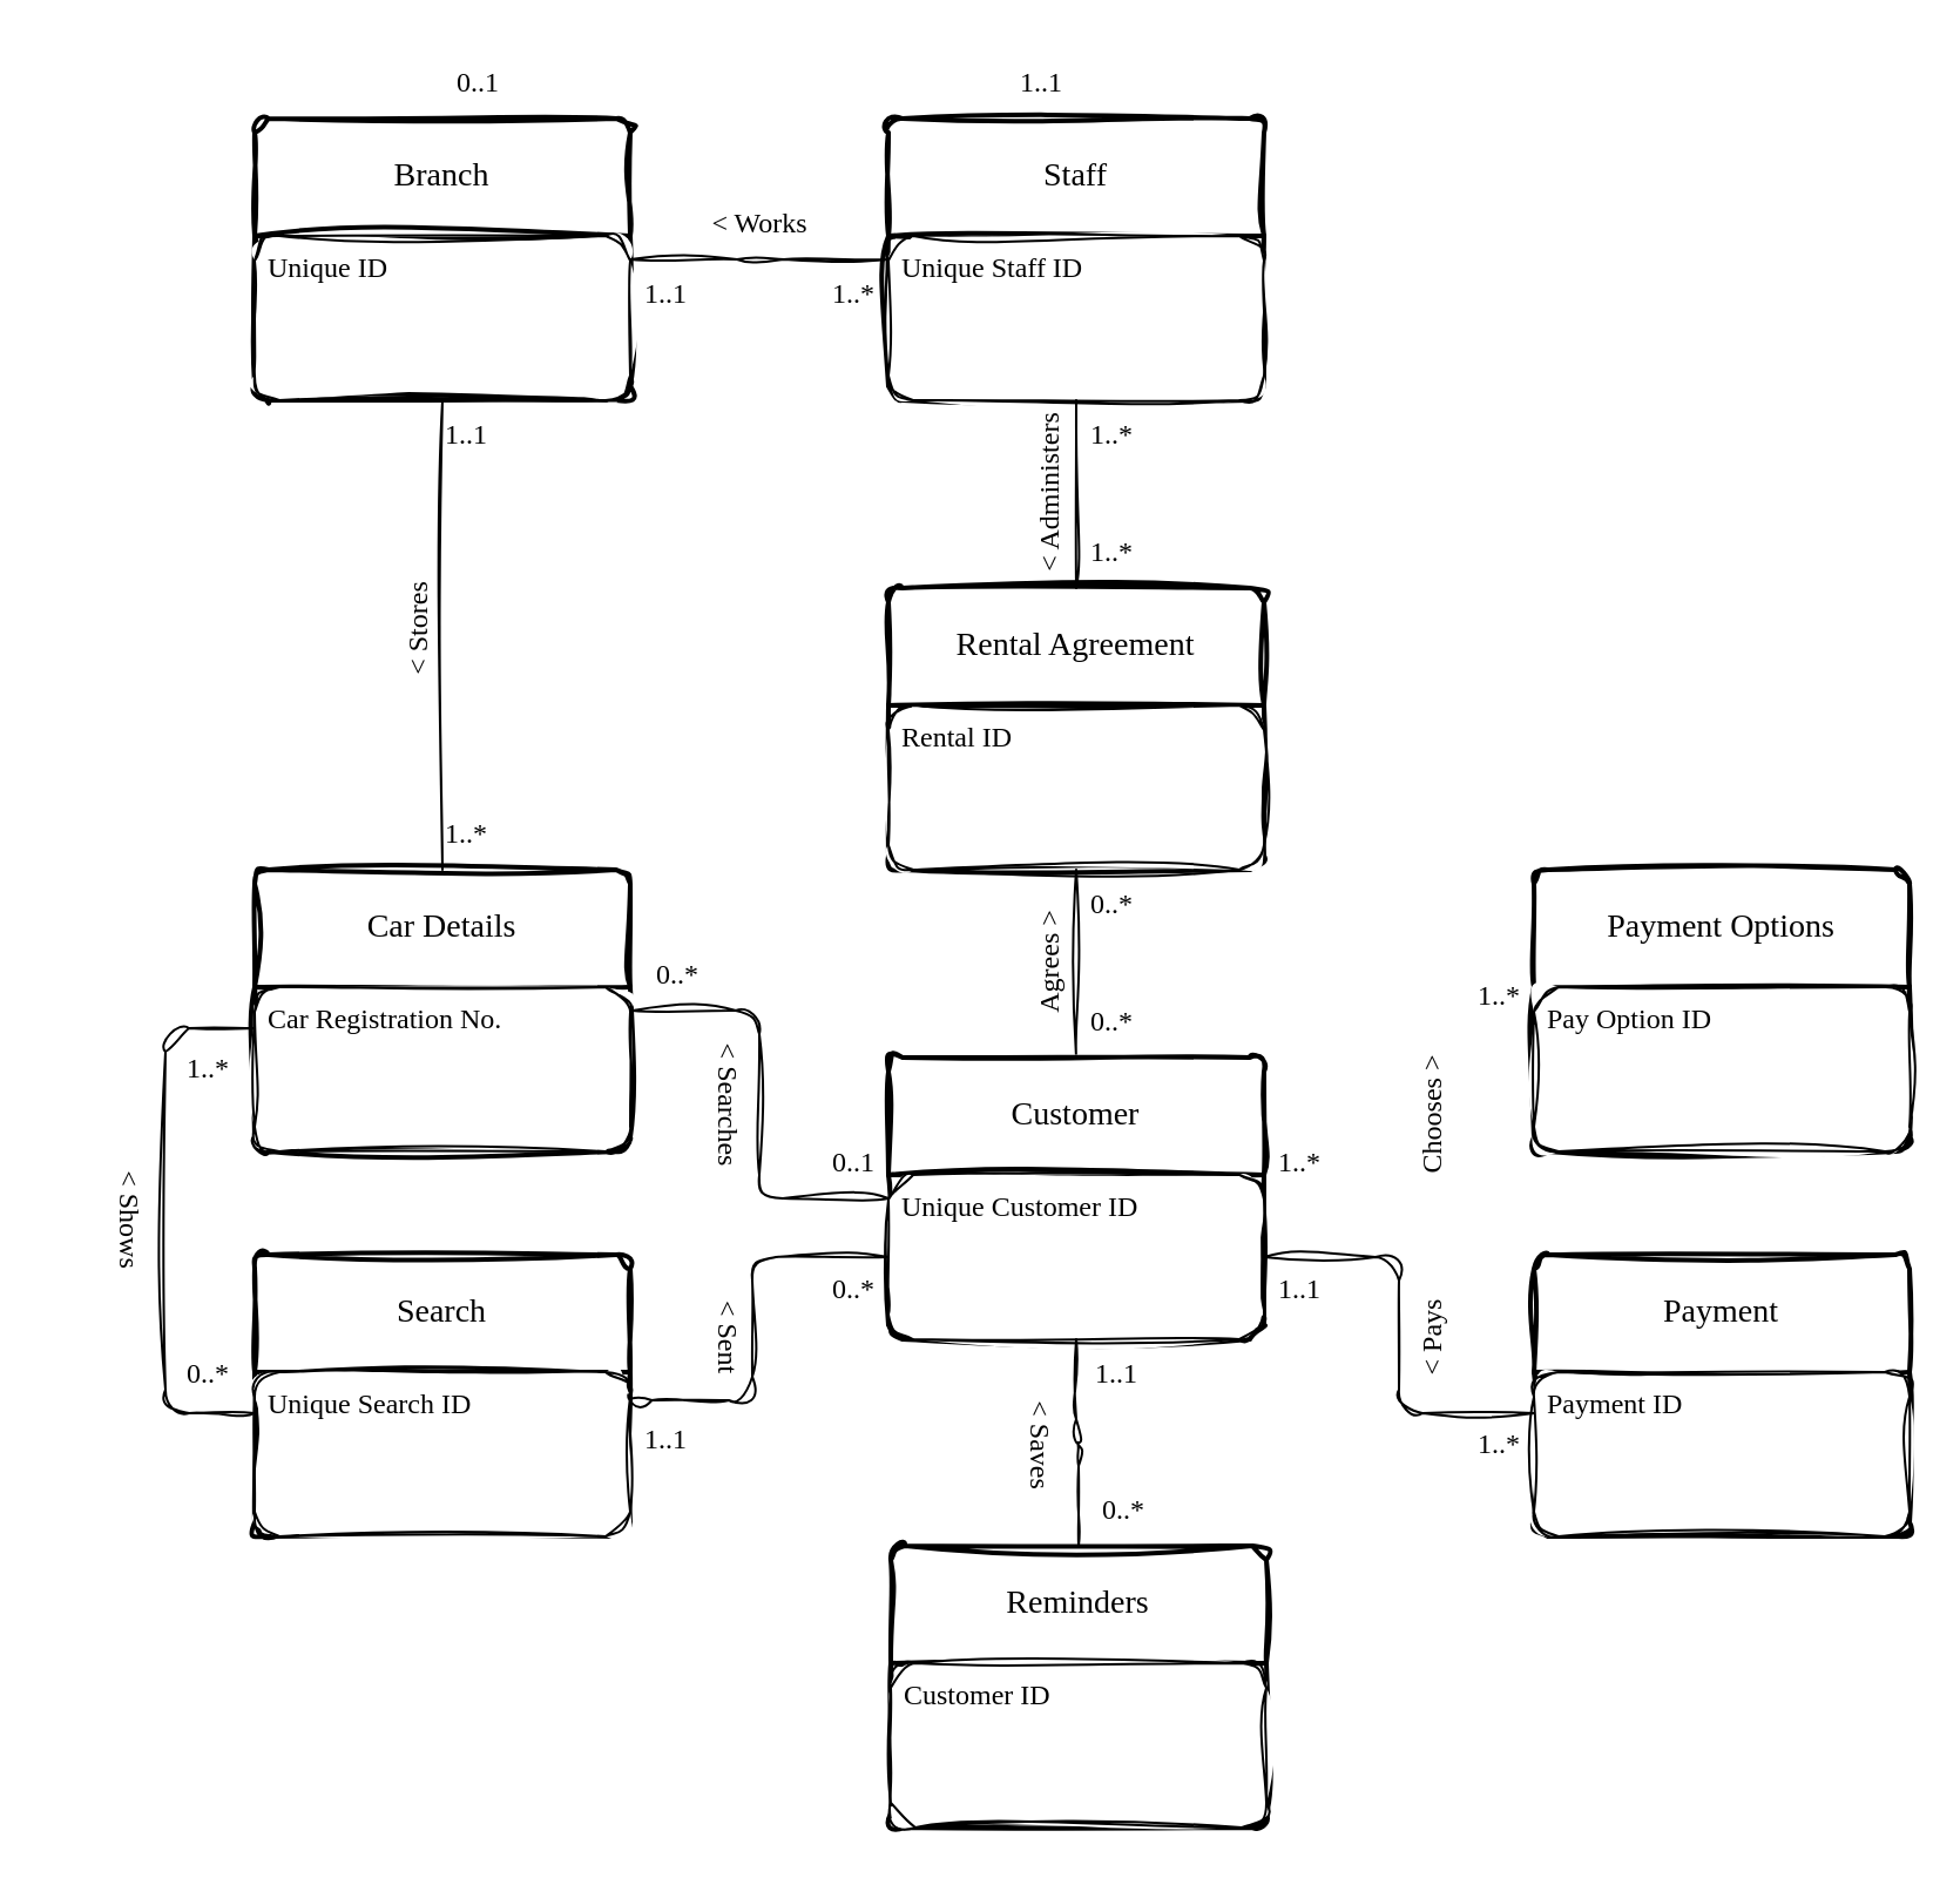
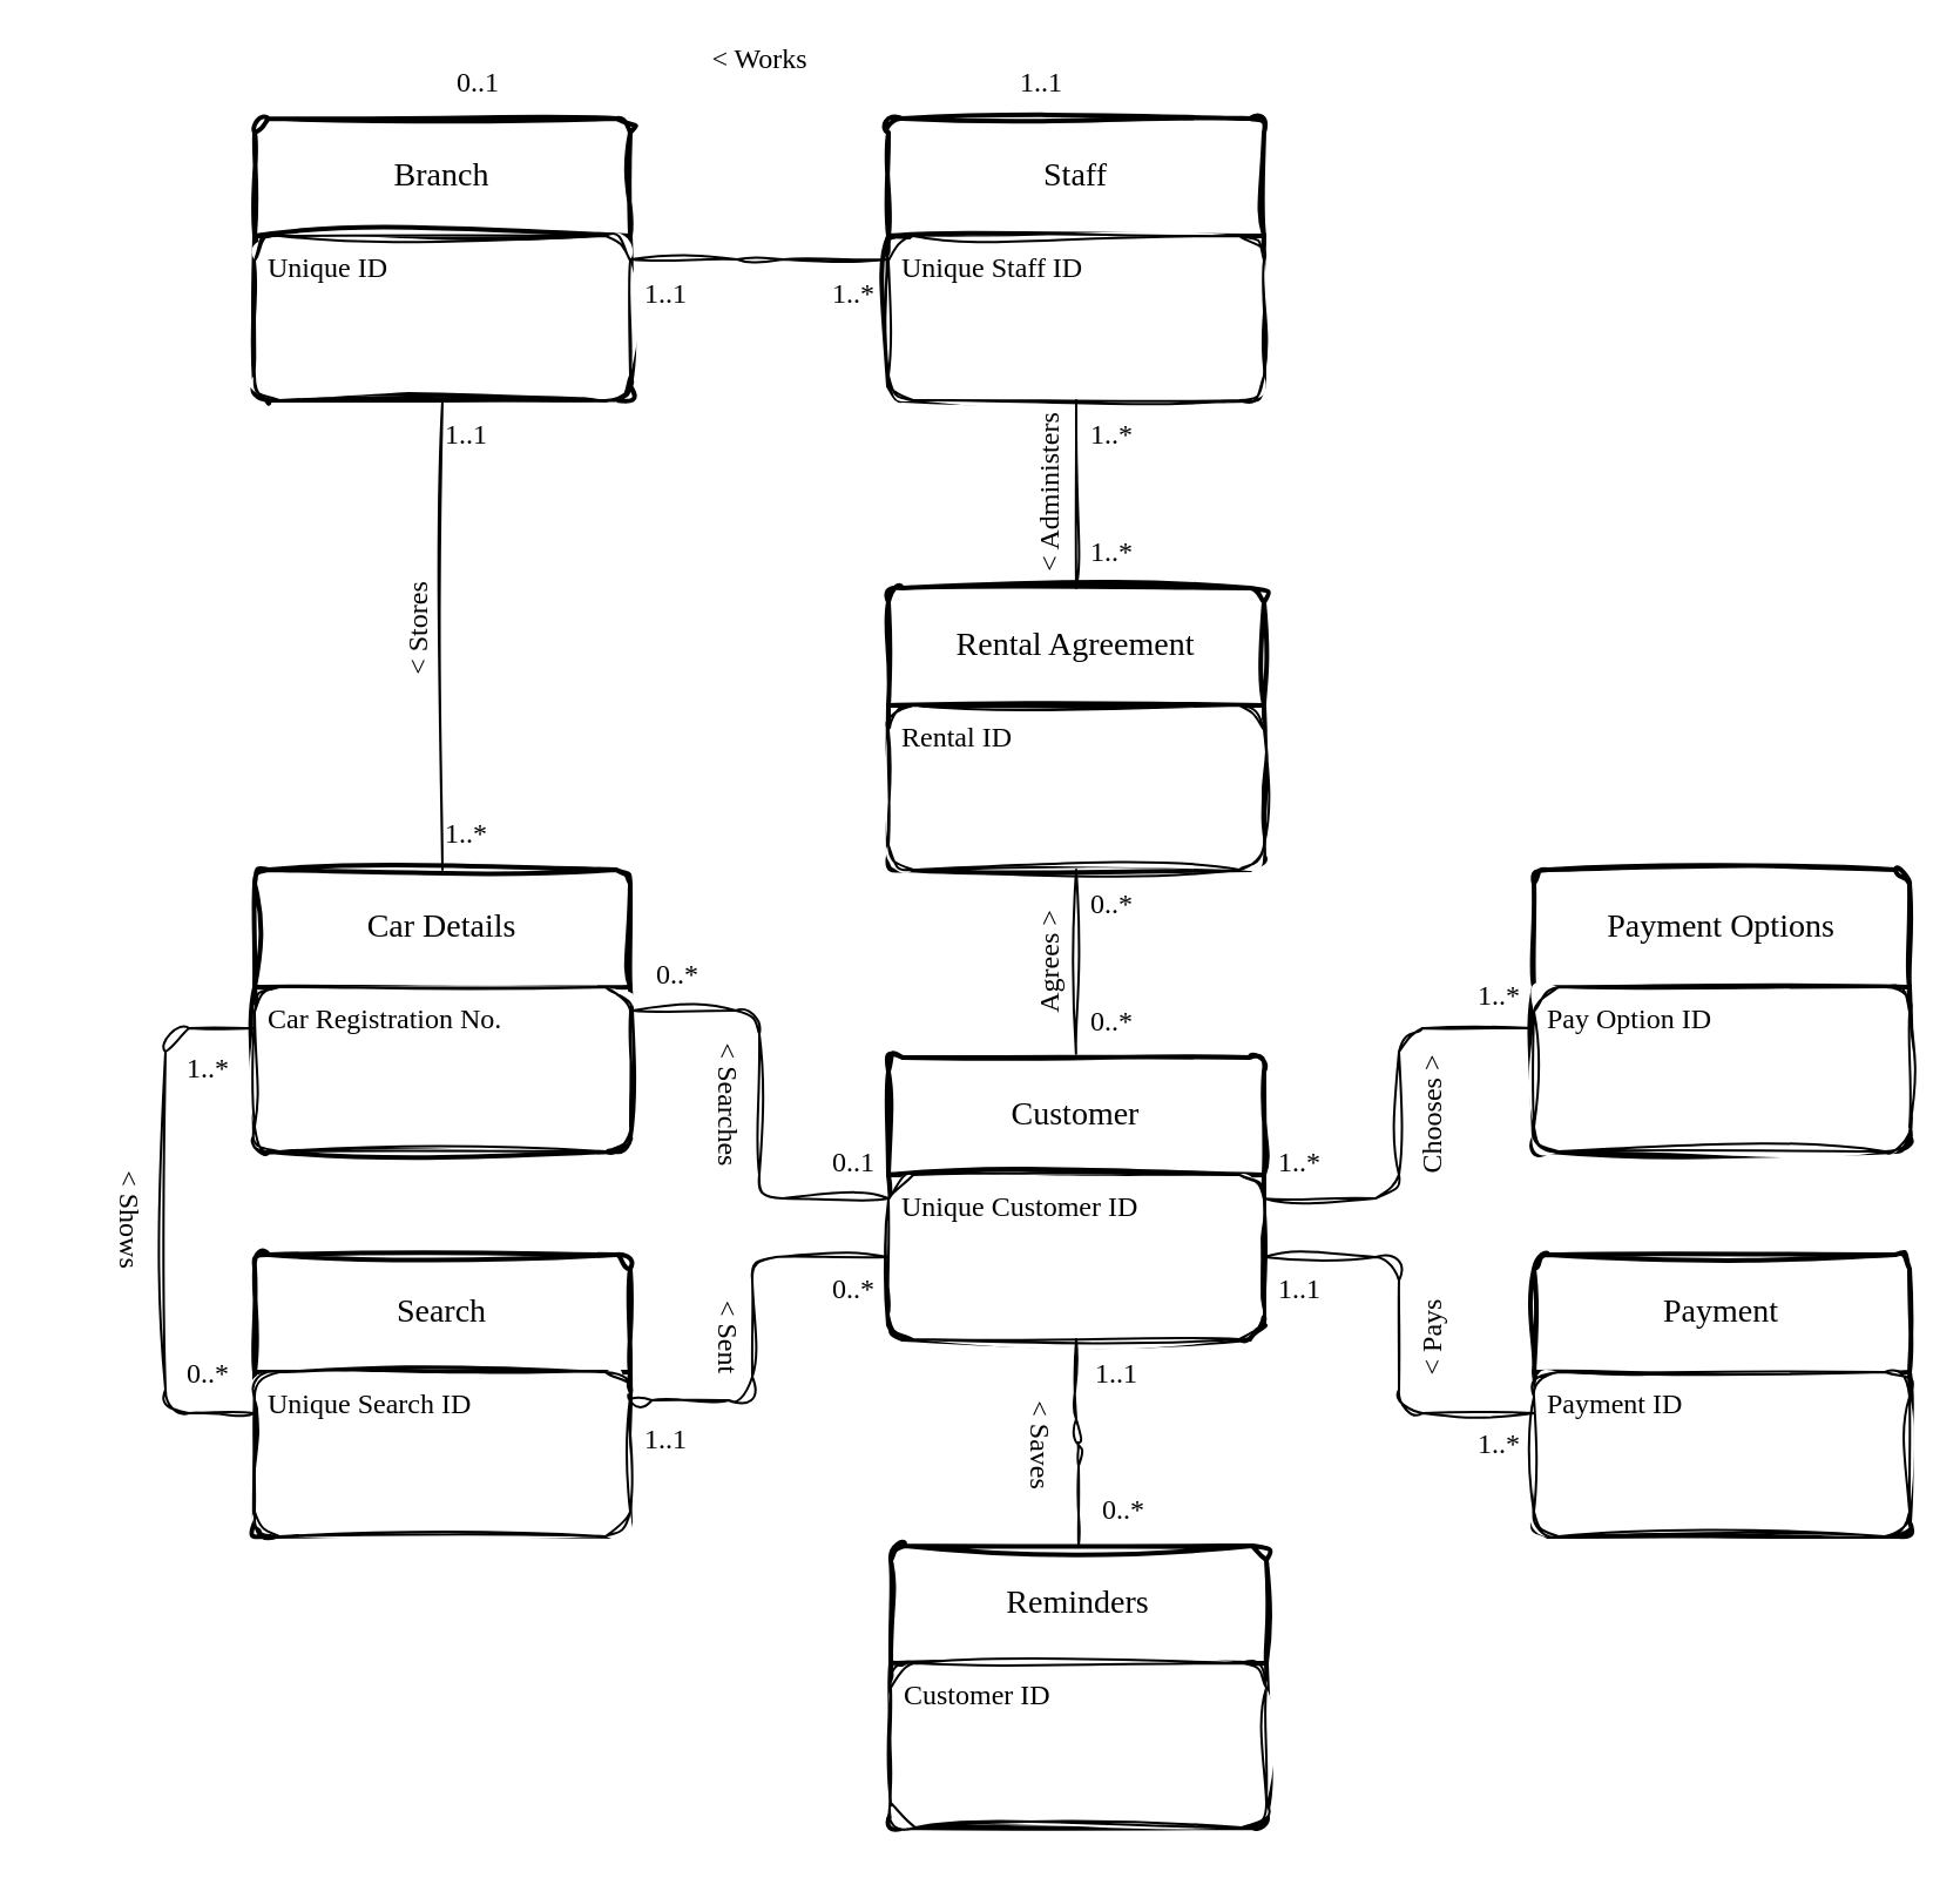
- <mxCell id="9" value="&amp;lt; Works" style="text;html=1;align=center;verticalAlign=middle;resizable=0;points=[];autosize=1;sketch=1;curveFitting=1;jiggle=2;swimlaneLine=1;shadow=0;labelBackgroundColor=none;fontFamily=Architects Daughter;fontSource=https%3A%2F%2Ffonts.googleapis.com%2Fcss%3Ffamily%3DArchitects%2BDaughter;rounded=1;" vertex="1" parent="1"><mxGeometry x="288" y="80" width="70" height="30" as="geometry" /></mxCell>
+ <mxCell id="9" value="&amp;lt; Works" style="text;html=1;align=center;verticalAlign=middle;resizable=0;points=[];autosize=1;sketch=1;curveFitting=1;jiggle=2;swimlaneLine=1;shadow=0;labelBackgroundColor=none;fontFamily=Architects Daughter;fontSource=https%3A%2F%2Ffonts.googleapis.com%2Fcss%3Ffamily%3DArchitects%2BDaughter;rounded=1;" vertex="1" parent="1"><mxGeometry x="288" y="10" width="70" height="30" as="geometry" /></mxCell>
+ <mxCell id="11" style="edgeStyle=orthogonalEdgeStyle;rounded=1;sketch=1;hachureGap=4;jiggle=2;curveFitting=1;orthogonalLoop=1;jettySize=auto;html=1;entryX=0;entryY=0.25;entryDx=0;entryDy=0;fontFamily=Architects Daughter;fontSource=https%3A%2F%2Ffonts.googleapis.com%2Fcss%3Ffamily%3DArchitects%2BDaughter;fontSize=16;endArrow=none;endFill=0;labelBackgroundColor=none;fontColor=default;swimlaneLine=1;" edge="1" parent="1" source="13" target="27"><mxGeometry relative="1" as="geometry" /></mxCell>
